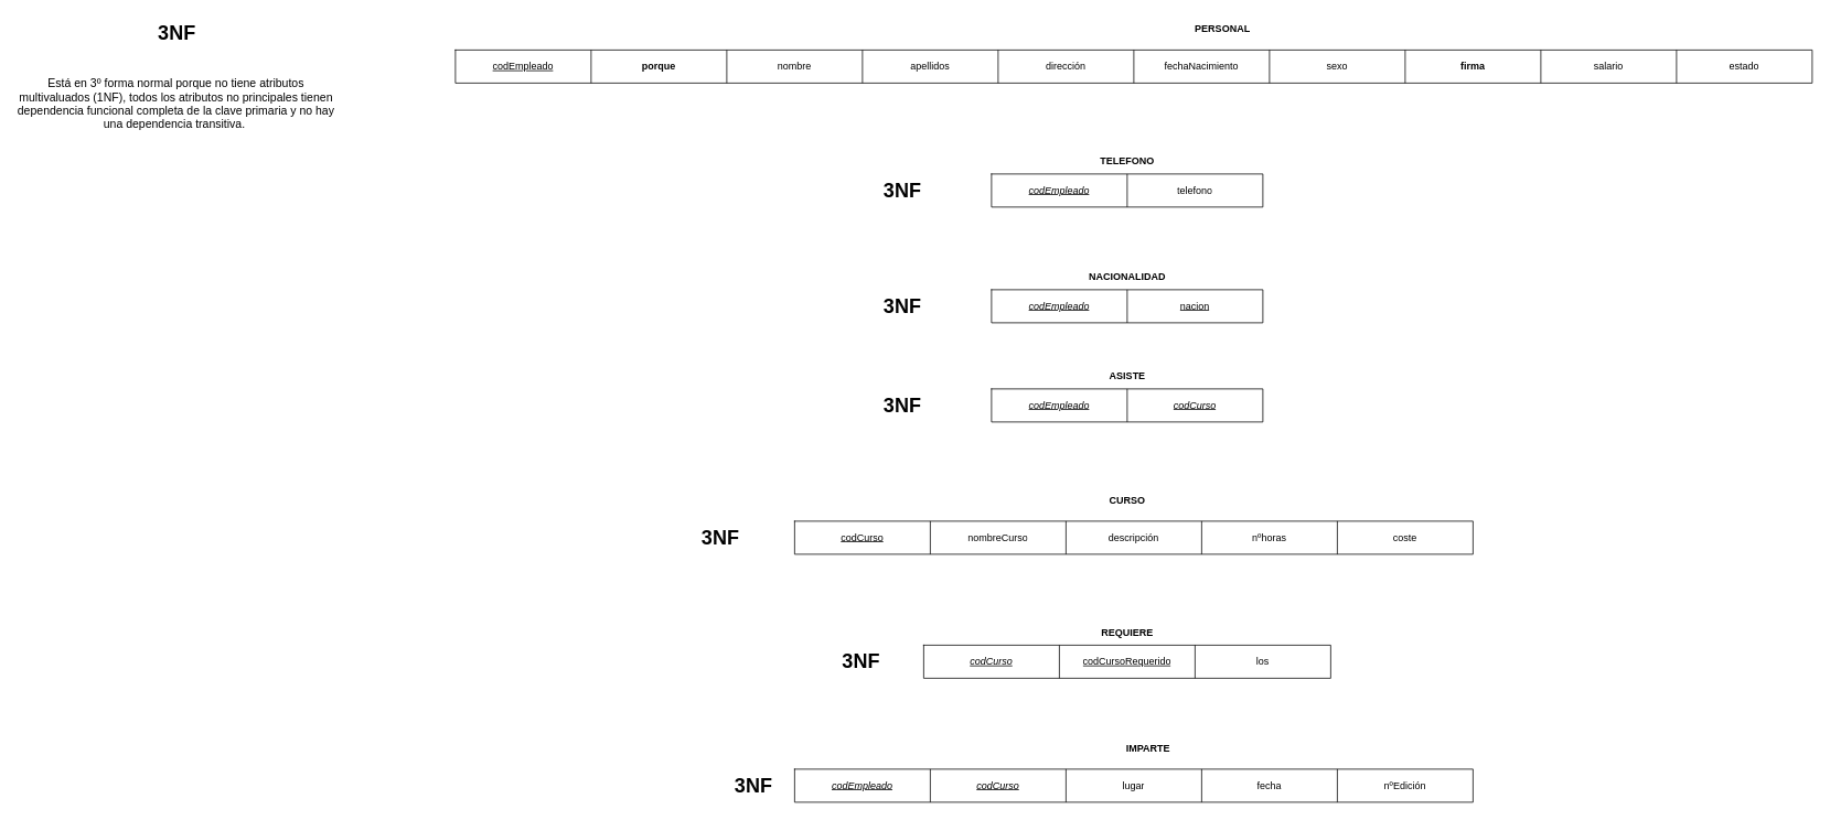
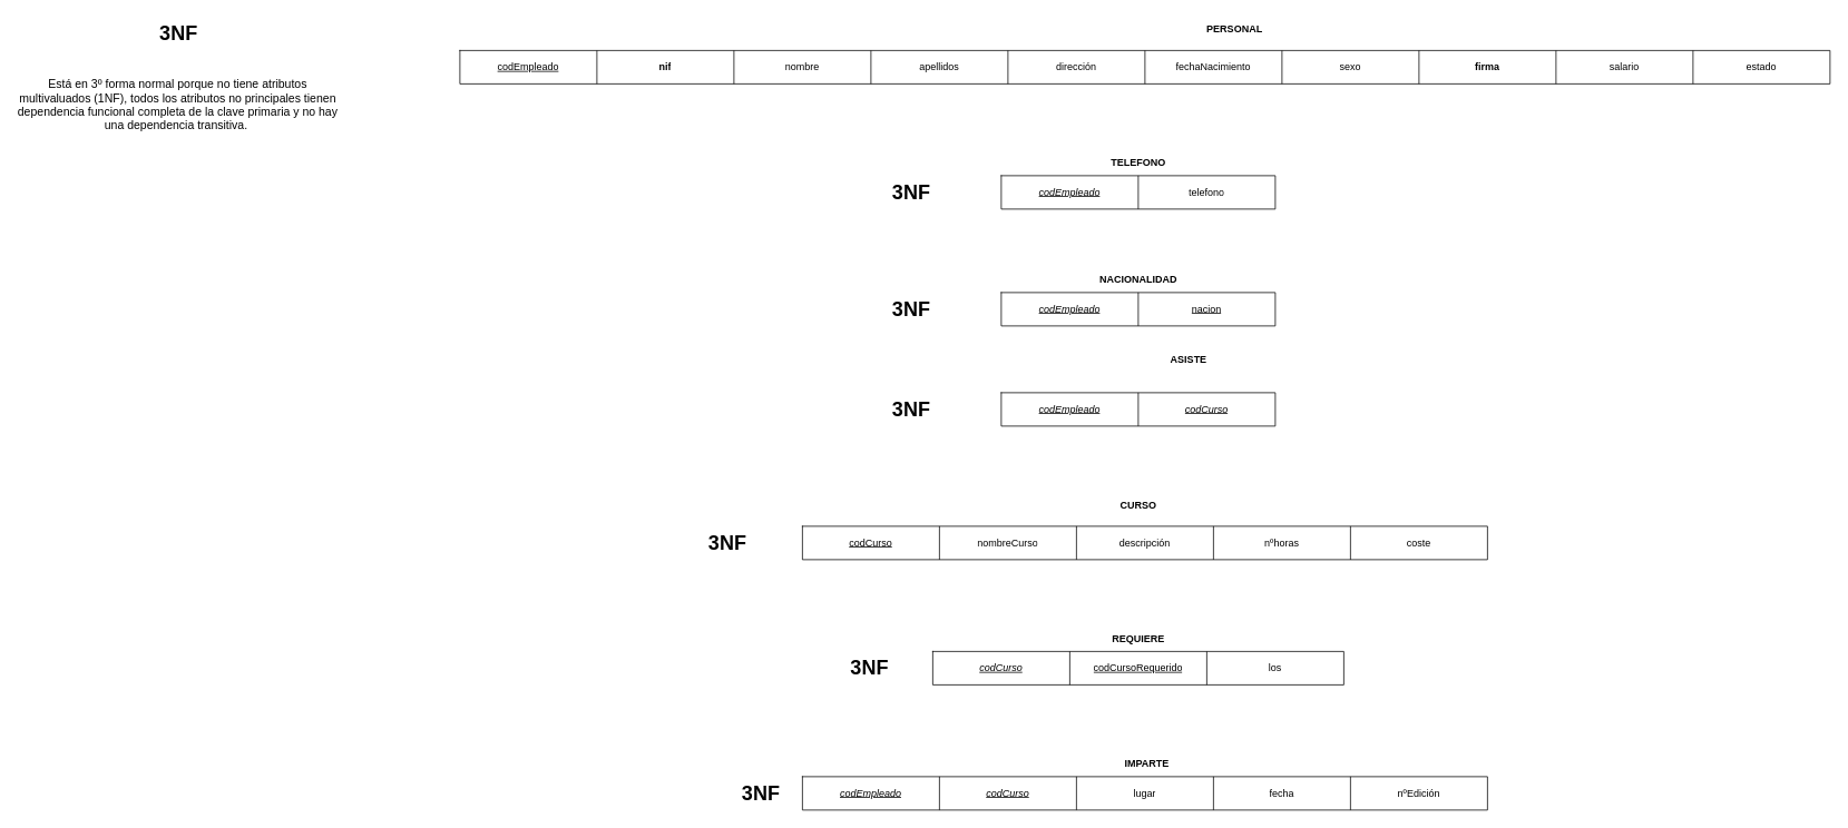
- <mxCell id="5" value="&lt;b&gt;porque&lt;/b&gt;" style="shape=partialRectangle;html=1;whiteSpace=wrap;connectable=0;strokeColor=inherit;overflow=hidden;fillColor=none;top=0;left=0;bottom=0;right=0;pointerEvents=1;" parent="3" vertex="1"><mxGeometry x="164" width="164" height="40" as="geometry"><mxRectangle width="164" height="40" as="alternateBounds" /></mxGeometry></mxCell>
+ <mxCell id="5" value="&lt;b&gt;nif&lt;/b&gt;" style="shape=partialRectangle;html=1;whiteSpace=wrap;connectable=0;strokeColor=inherit;overflow=hidden;fillColor=none;top=0;left=0;bottom=0;right=0;pointerEvents=1;" parent="3" vertex="1"><mxGeometry x="164" width="164" height="40" as="geometry"><mxRectangle width="164" height="40" as="alternateBounds" /></mxGeometry></mxCell>
- <mxCell id="31" value="&lt;b&gt;ASISTE&lt;/b&gt;" style="text;html=1;strokeColor=none;fillColor=none;align=center;verticalAlign=middle;whiteSpace=wrap;rounded=0;" vertex="1" parent="1"><mxGeometry x="1239.5" y="440" width="245" height="30" as="geometry" /></mxCell>
+ <mxCell id="31" value="&lt;b&gt;ASISTE&lt;/b&gt;" style="text;html=1;strokeColor=none;fillColor=none;align=center;verticalAlign=middle;whiteSpace=wrap;rounded=0;" vertex="1" parent="1"><mxGeometry x="1299.5" y="415" width="245" height="30" as="geometry" /></mxCell>
- <mxCell id="58" value="&lt;b&gt;IMPARTE&lt;/b&gt;" style="text;html=1;strokeColor=none;fillColor=none;align=center;verticalAlign=middle;whiteSpace=wrap;rounded=0;" vertex="1" parent="1"><mxGeometry x="1264.5" y="890" width="245" height="30" as="geometry" /></mxCell>
+ <mxCell id="58" value="&lt;b&gt;IMPARTE&lt;/b&gt;" style="text;html=1;strokeColor=none;fillColor=none;align=center;verticalAlign=middle;whiteSpace=wrap;rounded=0;" vertex="1" parent="1"><mxGeometry x="1249.5" y="900" width="245" height="30" as="geometry" /></mxCell>
